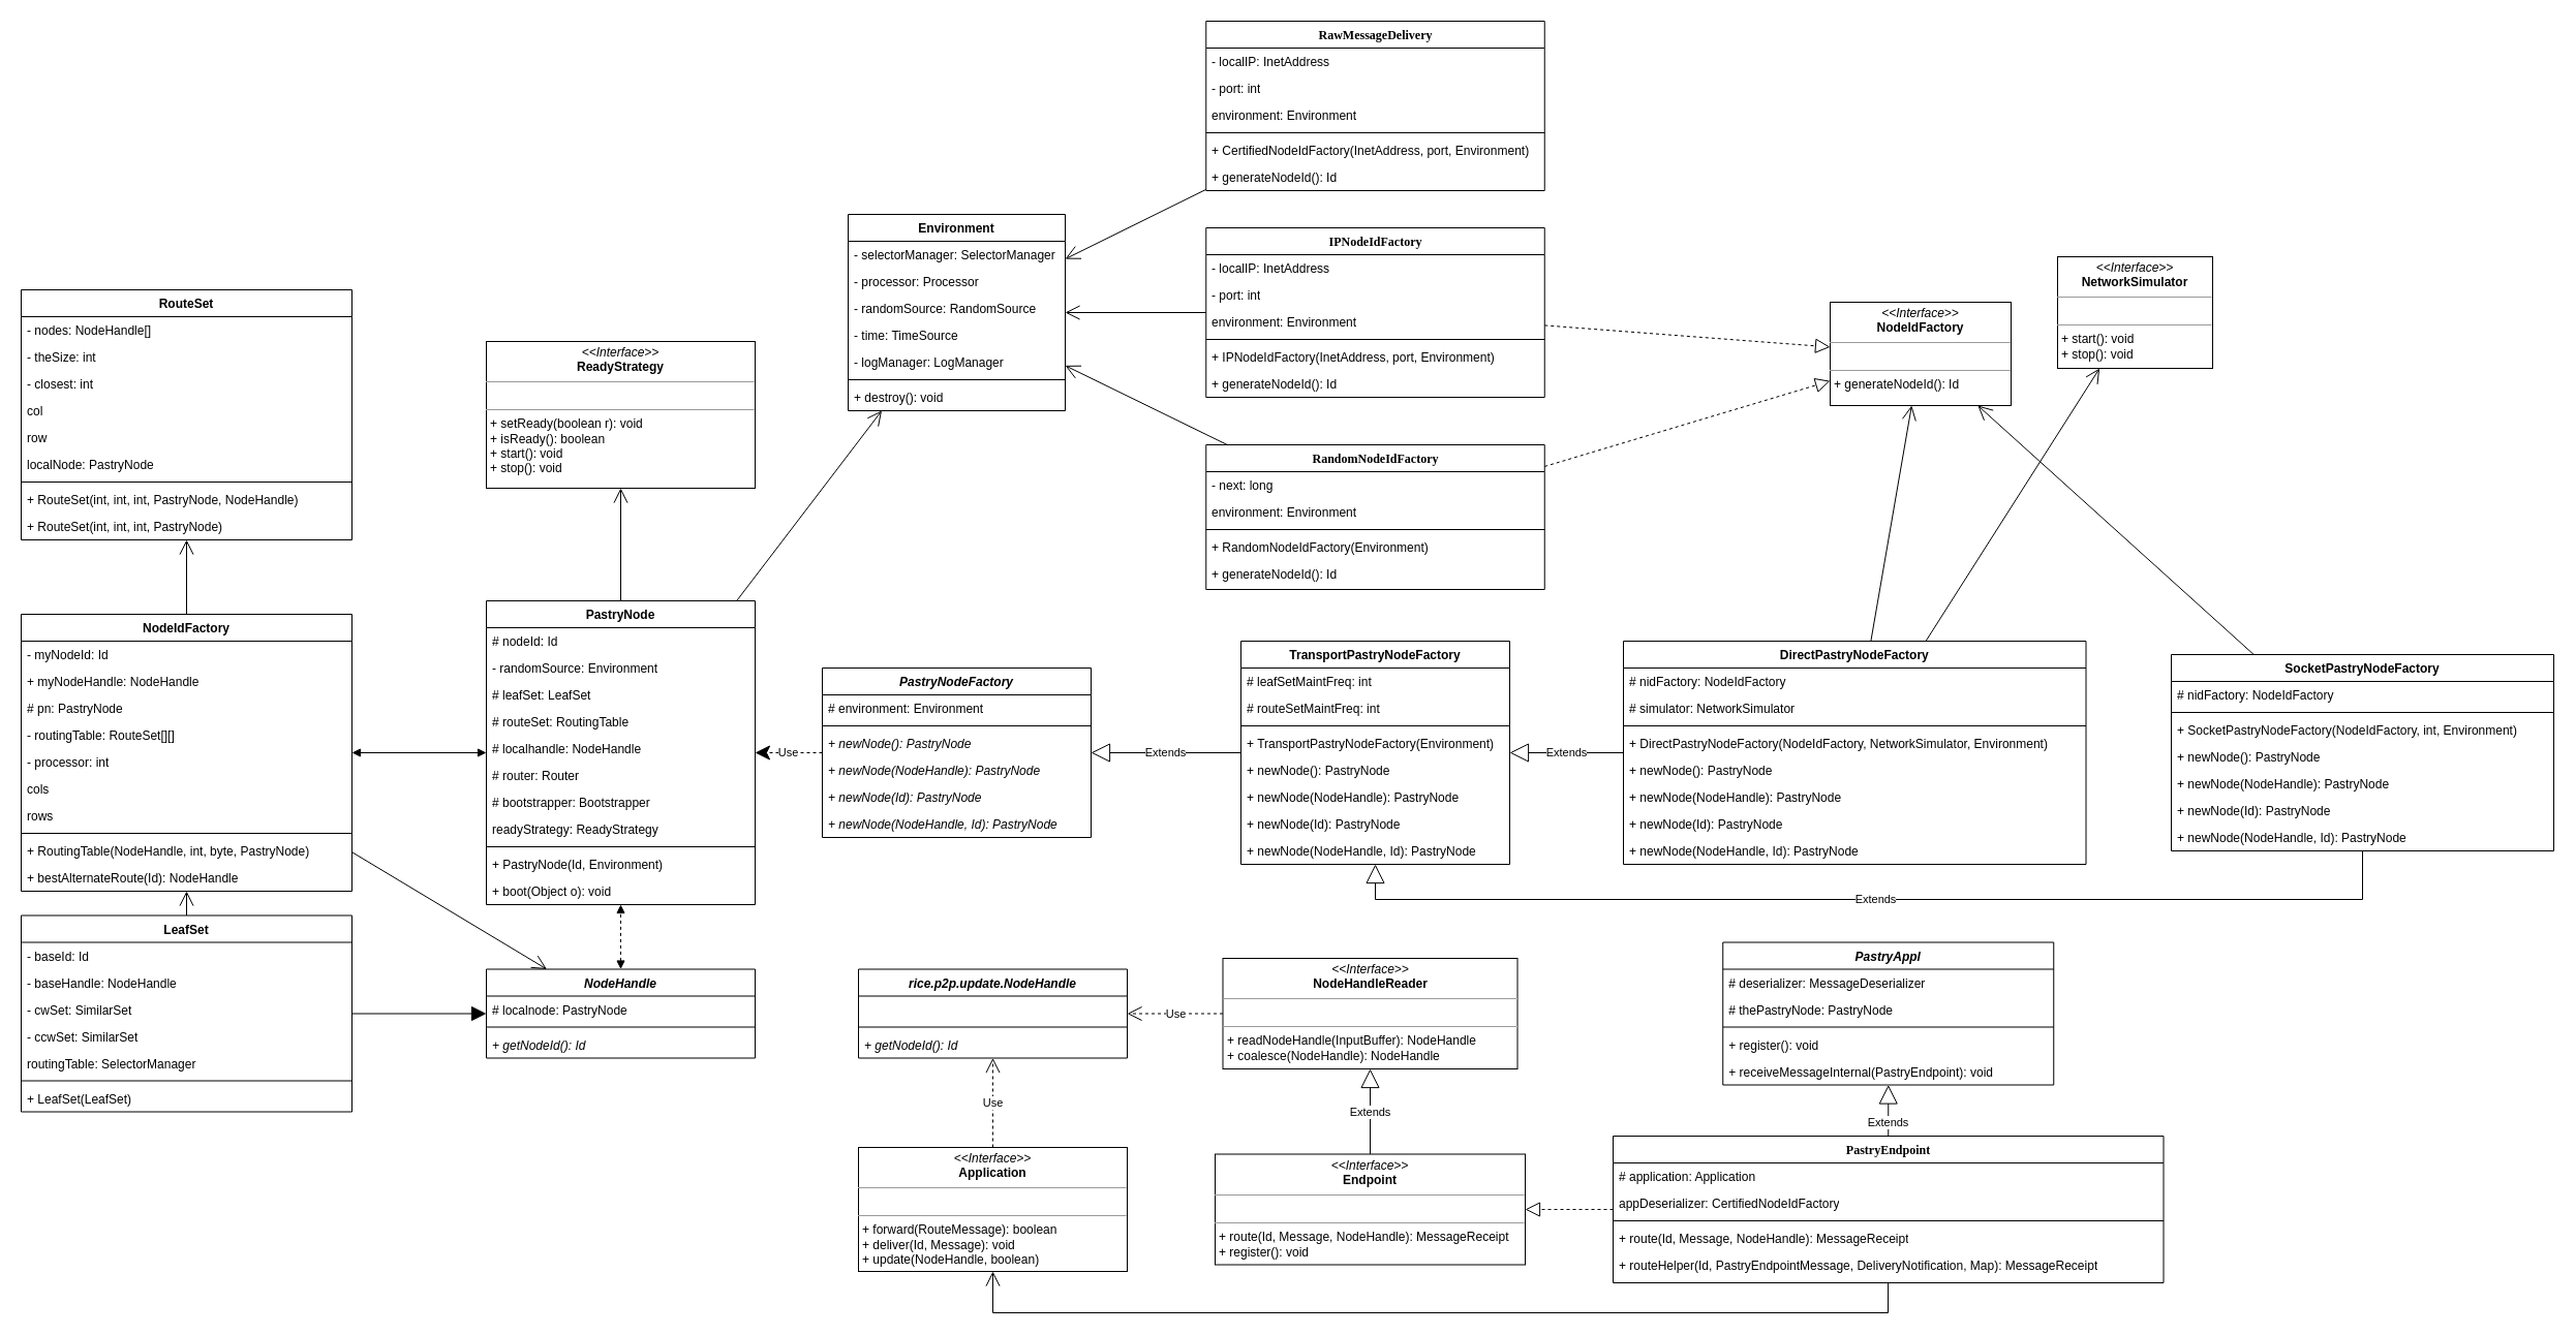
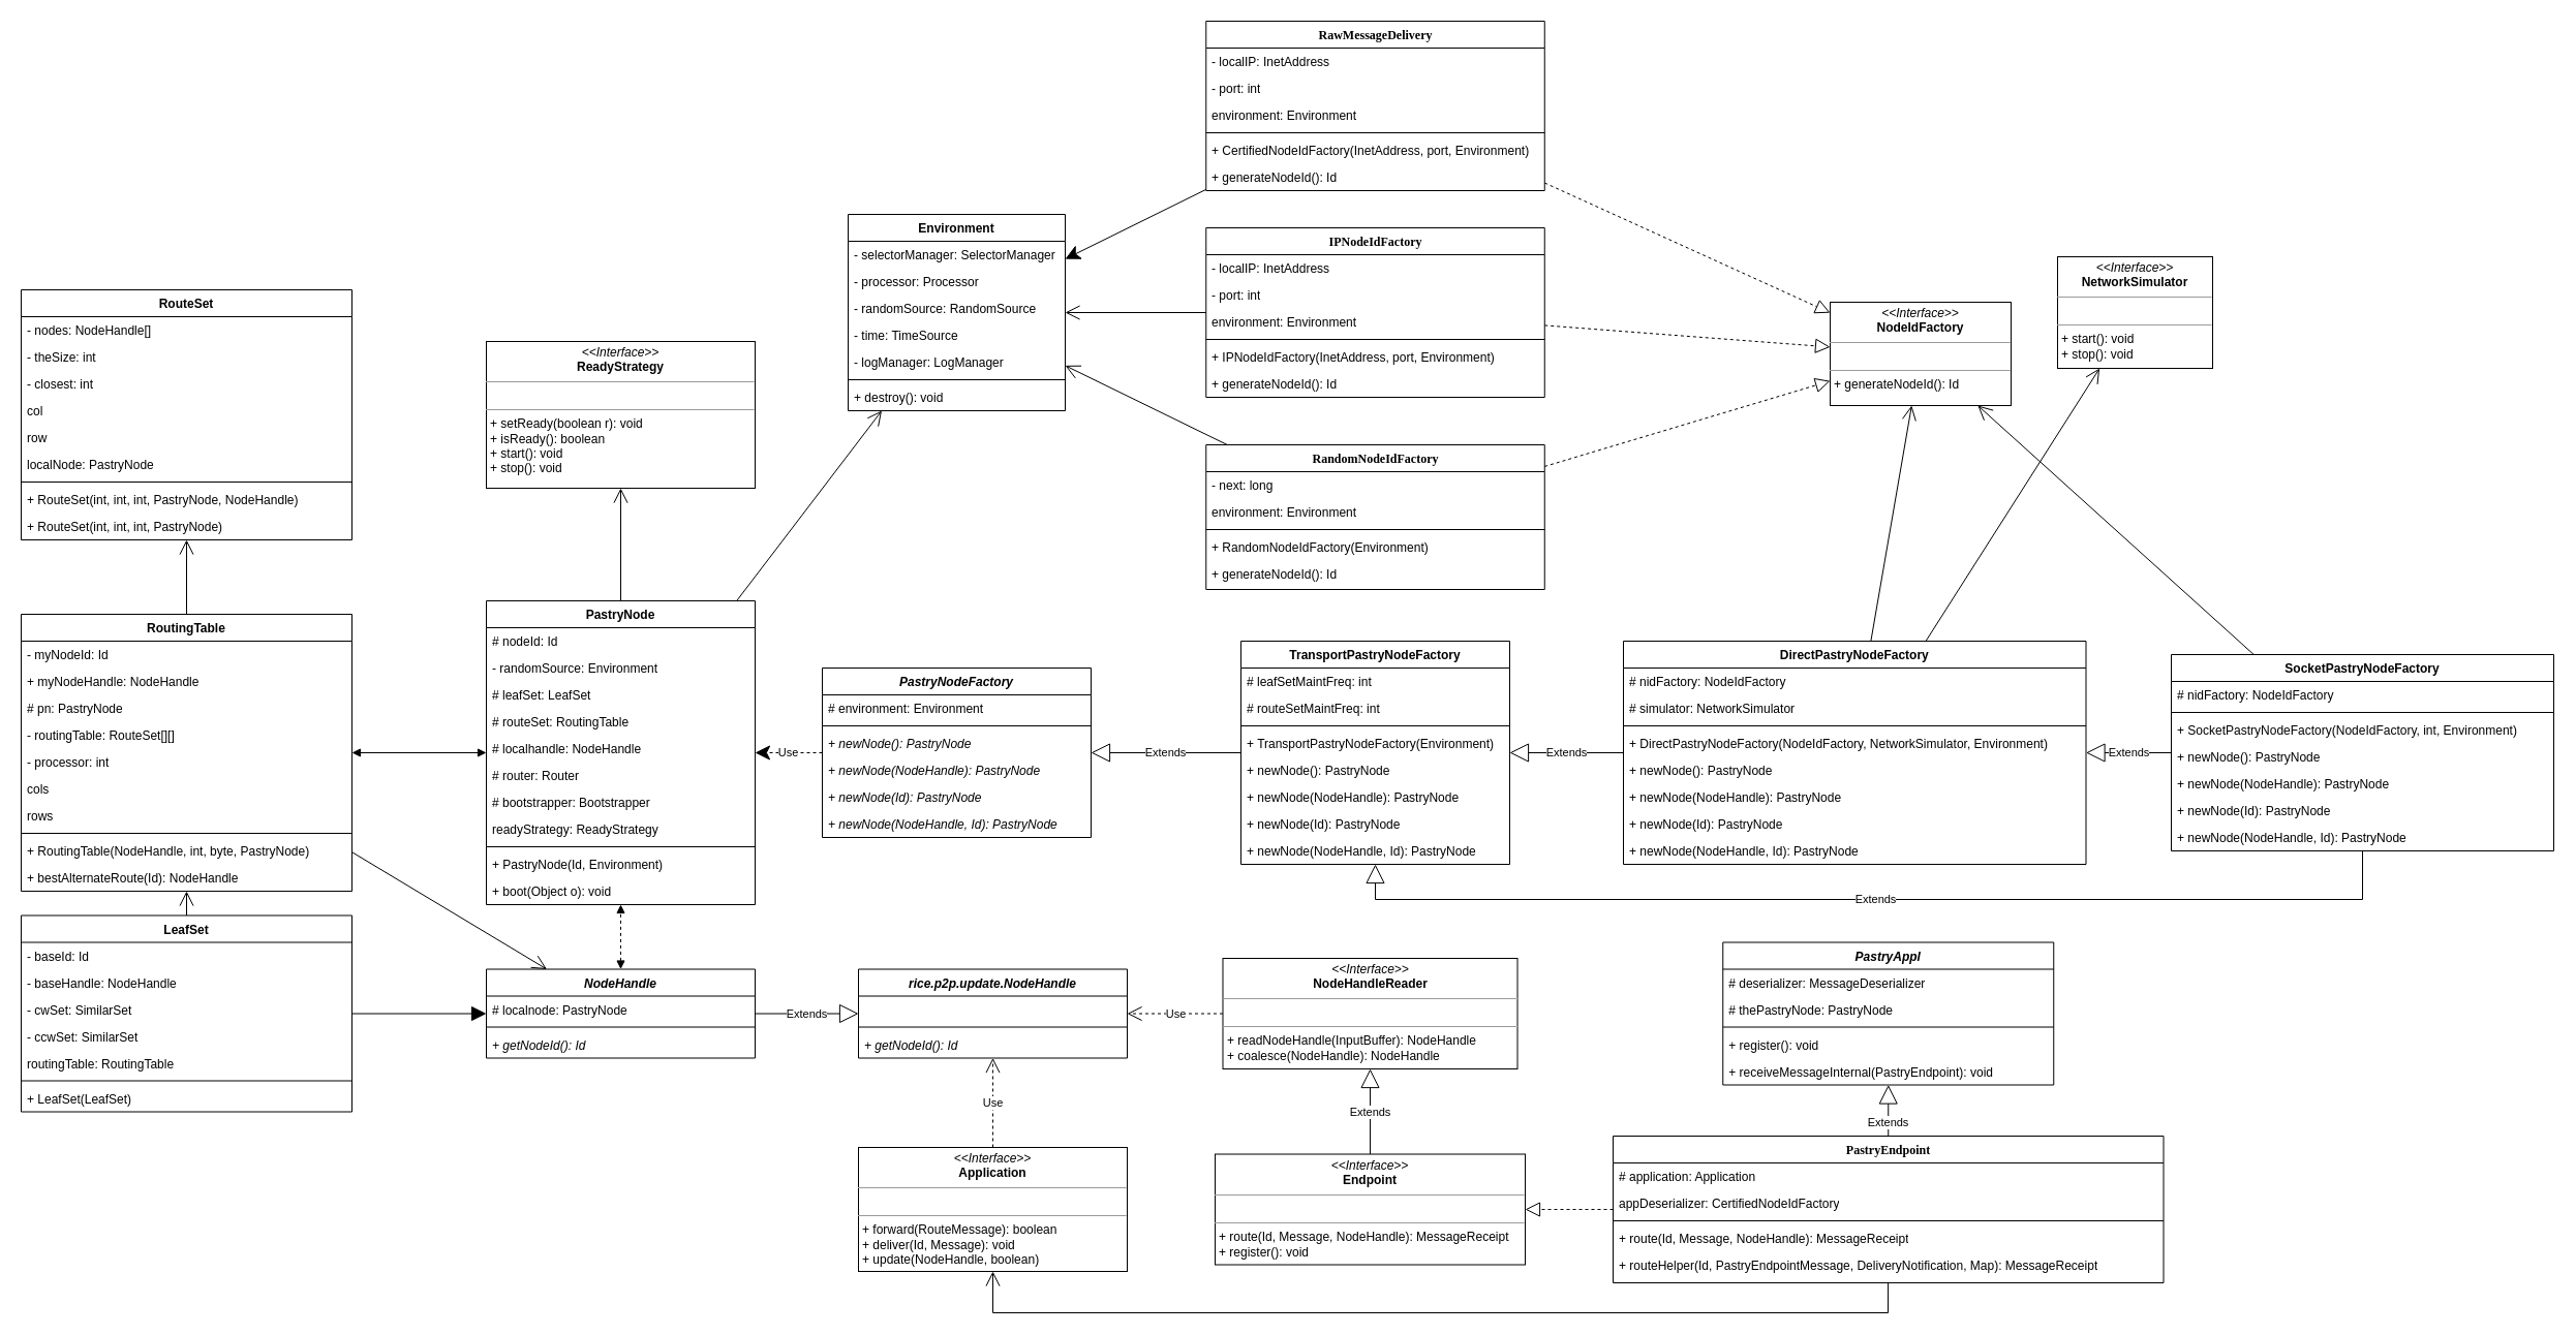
+ <mxCell id="44" value="" style="endArrow=block;dashed=1;endFill=0;endSize=12;html=1;rounded=0;" parent="1" source="37" target="8" edge="1"><mxGeometry width="160" relative="1" as="geometry"><mxPoint x="1490" y="312" as="sourcePoint" /><mxPoint x="1560" y="312" as="targetPoint" /></mxGeometry></mxCell>
- <mxCell id="45" value="" style="endArrow=open;endFill=1;endSize=12;html=1;rounded=0;" parent="1" source="37" target="135" edge="1"><mxGeometry width="160" relative="1" as="geometry"><mxPoint x="1180" y="312" as="sourcePoint" /><mxPoint x="1000" y="262.976" as="targetPoint" /></mxGeometry></mxCell>
+ <mxCell id="45" value="" style="endArrow=classic;endFill=1;endSize=12;html=1;rounded=0;" parent="1" source="37" target="135" edge="1"><mxGeometry width="160" relative="1" as="geometry"><mxPoint x="1180" y="312" as="sourcePoint" /><mxPoint x="1000" y="262.976" as="targetPoint" /></mxGeometry></mxCell>
- <mxCell id="79" value="NodeIdFactory" style="swimlane;fontStyle=1;align=center;verticalAlign=top;childLayout=stackLayout;horizontal=1;startSize=26;horizontalStack=0;resizeParent=1;resizeParentMax=0;resizeLast=0;collapsible=1;marginBottom=0;" parent="1" vertex="1"><mxGeometry x="20" y="594" width="320" height="268" as="geometry" /></mxCell>
+ <mxCell id="79" value="RoutingTable" style="swimlane;fontStyle=1;align=center;verticalAlign=top;childLayout=stackLayout;horizontal=1;startSize=26;horizontalStack=0;resizeParent=1;resizeParentMax=0;resizeLast=0;collapsible=1;marginBottom=0;" parent="1" vertex="1"><mxGeometry x="20" y="594" width="320" height="268" as="geometry" /></mxCell>
+ <mxCell id="158" value="Extends" style="endArrow=block;endSize=16;endFill=0;html=1;rounded=0;" edge="1" parent="1" source="116" target="124"><mxGeometry width="160" relative="1" as="geometry"><mxPoint x="1580" y="738" as="sourcePoint" /><mxPoint x="1470" y="738" as="targetPoint" /></mxGeometry></mxCell>
+ <mxCell id="74" value="Extends" style="endArrow=block;endSize=16;endFill=0;html=1;rounded=0;" parent="1" source="64" target="70" edge="1"><mxGeometry width="160" relative="1" as="geometry"><mxPoint x="1210" y="738" as="sourcePoint" /><mxPoint x="1060" y="738" as="targetPoint" /></mxGeometry></mxCell>
- <mxCell id="97" value="routingTable: SelectorManager" style="text;strokeColor=none;fillColor=none;align=left;verticalAlign=top;spacingLeft=4;spacingRight=4;overflow=hidden;rotatable=0;points=[[0,0.5],[1,0.5]];portConstraint=eastwest;" parent="92" vertex="1"><mxGeometry y="130" width="320" height="26" as="geometry" /></mxCell>
+ <mxCell id="97" value="routingTable: RoutingTable" style="text;strokeColor=none;fillColor=none;align=left;verticalAlign=top;spacingLeft=4;spacingRight=4;overflow=hidden;rotatable=0;points=[[0,0.5],[1,0.5]];portConstraint=eastwest;" parent="92" vertex="1"><mxGeometry y="130" width="320" height="26" as="geometry" /></mxCell>
